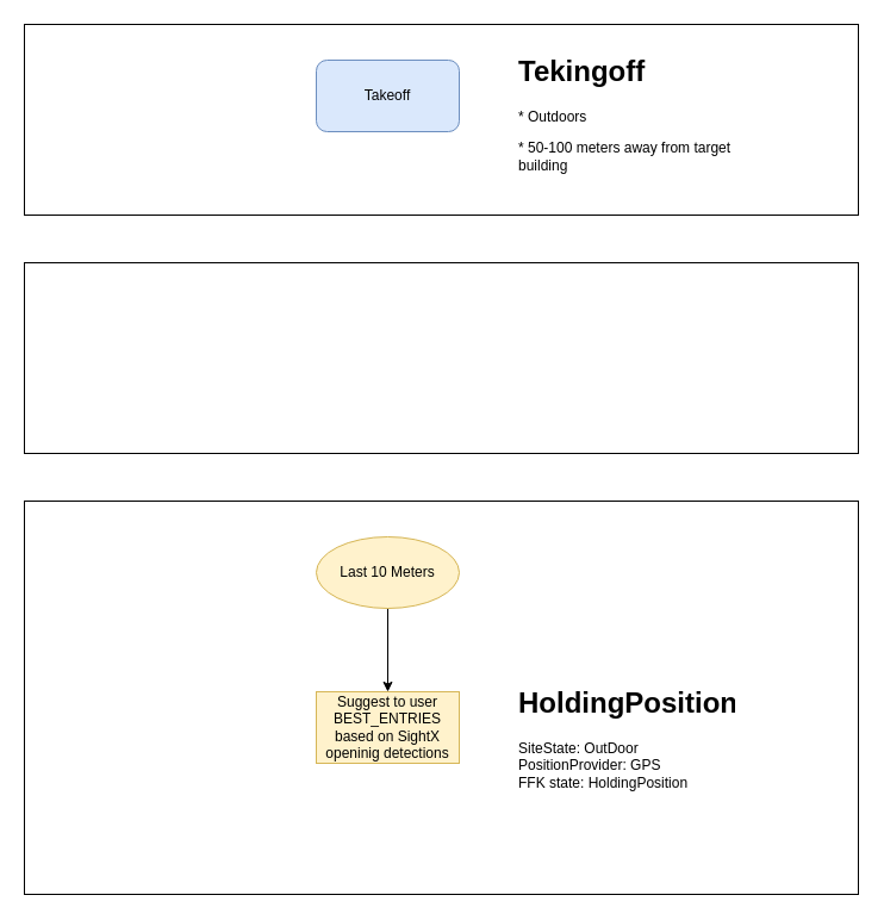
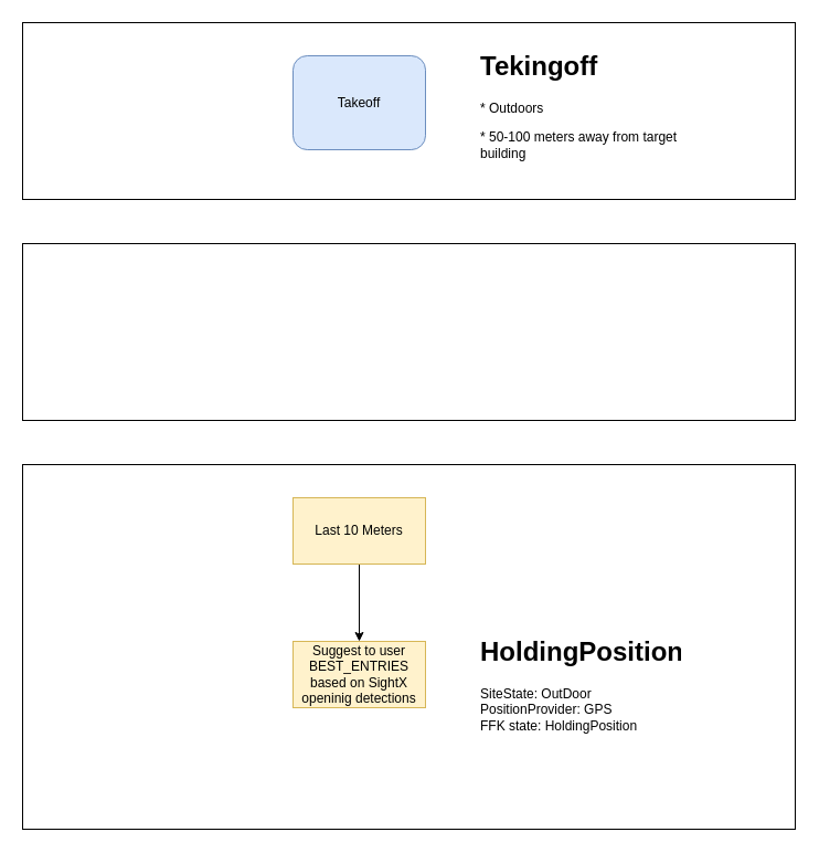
- <mxCell id="3" value="Takeoff" style="rounded=1;whiteSpace=wrap;html=1;fillColor=#dae8fc;strokeColor=#6c8ebf;" vertex="1" parent="1"><mxGeometry x="265" y="50" width="120" height="60" as="geometry" /></mxCell>
+ <mxCell id="3" value="Takeoff" style="rounded=1;whiteSpace=wrap;html=1;fillColor=#dae8fc;strokeColor=#6c8ebf;" vertex="1" parent="1"><mxGeometry x="265" y="50" width="120" height="85" as="geometry" /></mxCell>
- <mxCell id="6" value="Last 10 Meters" style="ellipse;whiteSpace=wrap;html=1;fillColor=#fff2cc;strokeColor=#d6b656;" vertex="1" parent="1"><mxGeometry x="265" y="450" width="120" height="60" as="geometry" /></mxCell>
+ <mxCell id="6" value="Last 10 Meters" style="whiteSpace=wrap;html=1;rounded=0;fillColor=#fff2cc;strokeColor=#d6b656;" vertex="1" parent="1"><mxGeometry x="265" y="450" width="120" height="60" as="geometry" /></mxCell>
